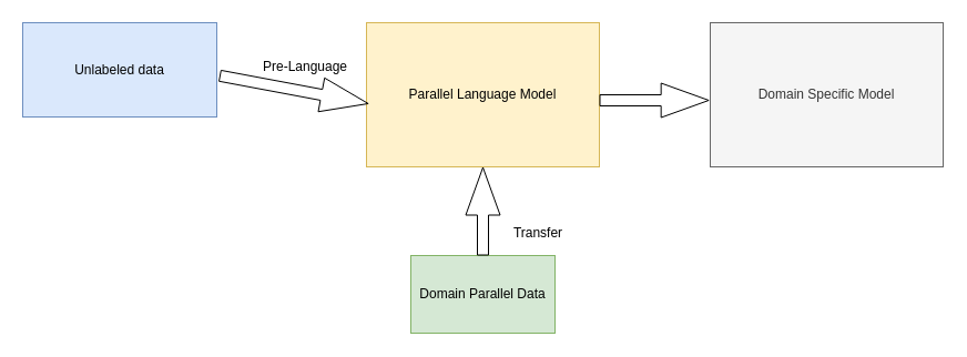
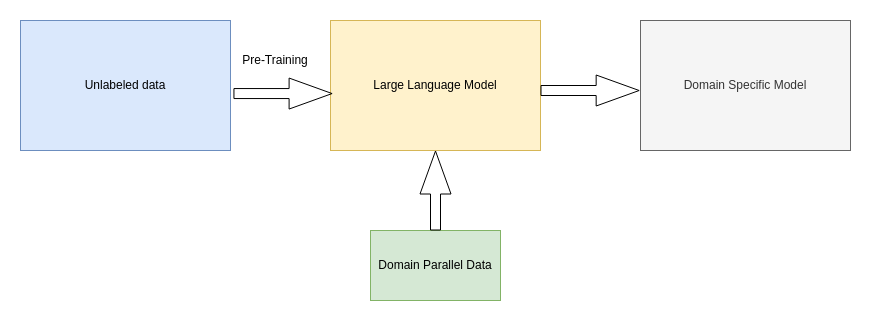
- <mxCell id="6" value="Pre-Language" style="text;html=1;strokeColor=none;fillColor=none;align=center;verticalAlign=middle;whiteSpace=wrap;rounded=0;hachureGap=4;pointerEvents=0;" vertex="1" parent="1"><mxGeometry x="230" y="50" width="90" height="20" as="geometry" /></mxCell>
+ <mxCell id="6" value="Pre-Training" style="text;html=1;strokeColor=none;fillColor=none;align=center;verticalAlign=middle;whiteSpace=wrap;rounded=0;hachureGap=4;pointerEvents=0;" vertex="1" parent="1"><mxGeometry x="230" y="50" width="90" height="20" as="geometry" /></mxCell>
- <mxCell id="2" value="Unlabeled data" style="rounded=0;whiteSpace=wrap;html=1;hachureGap=4;pointerEvents=0;fillColor=#dae8fc;strokeColor=#6c8ebf;" vertex="1" parent="1"><mxGeometry x="20" y="20" width="175" height="85" as="geometry" /></mxCell>
+ <mxCell id="2" value="Unlabeled data" style="rounded=0;whiteSpace=wrap;html=1;hachureGap=4;pointerEvents=0;fillColor=#dae8fc;strokeColor=#6c8ebf;" vertex="1" parent="1"><mxGeometry x="20" y="20" width="210" height="130" as="geometry" /></mxCell>
- <mxCell id="4" value="Parallel Language Model" style="rounded=0;whiteSpace=wrap;html=1;hachureGap=4;pointerEvents=0;fillColor=#fff2cc;strokeColor=#d6b656;" vertex="1" parent="1"><mxGeometry x="330" y="20" width="210" height="130" as="geometry" /></mxCell>
+ <mxCell id="4" value="Large Language Model" style="rounded=0;whiteSpace=wrap;html=1;hachureGap=4;pointerEvents=0;fillColor=#fff2cc;strokeColor=#d6b656;" vertex="1" parent="1"><mxGeometry x="330" y="20" width="210" height="130" as="geometry" /></mxCell>
- <mxCell id="8" value="Transfer" style="text;html=1;strokeColor=none;fillColor=none;align=center;verticalAlign=middle;whiteSpace=wrap;rounded=0;hachureGap=4;pointerEvents=0;" vertex="1" parent="1"><mxGeometry x="440" y="200" width="90" height="20" as="geometry" /></mxCell>
